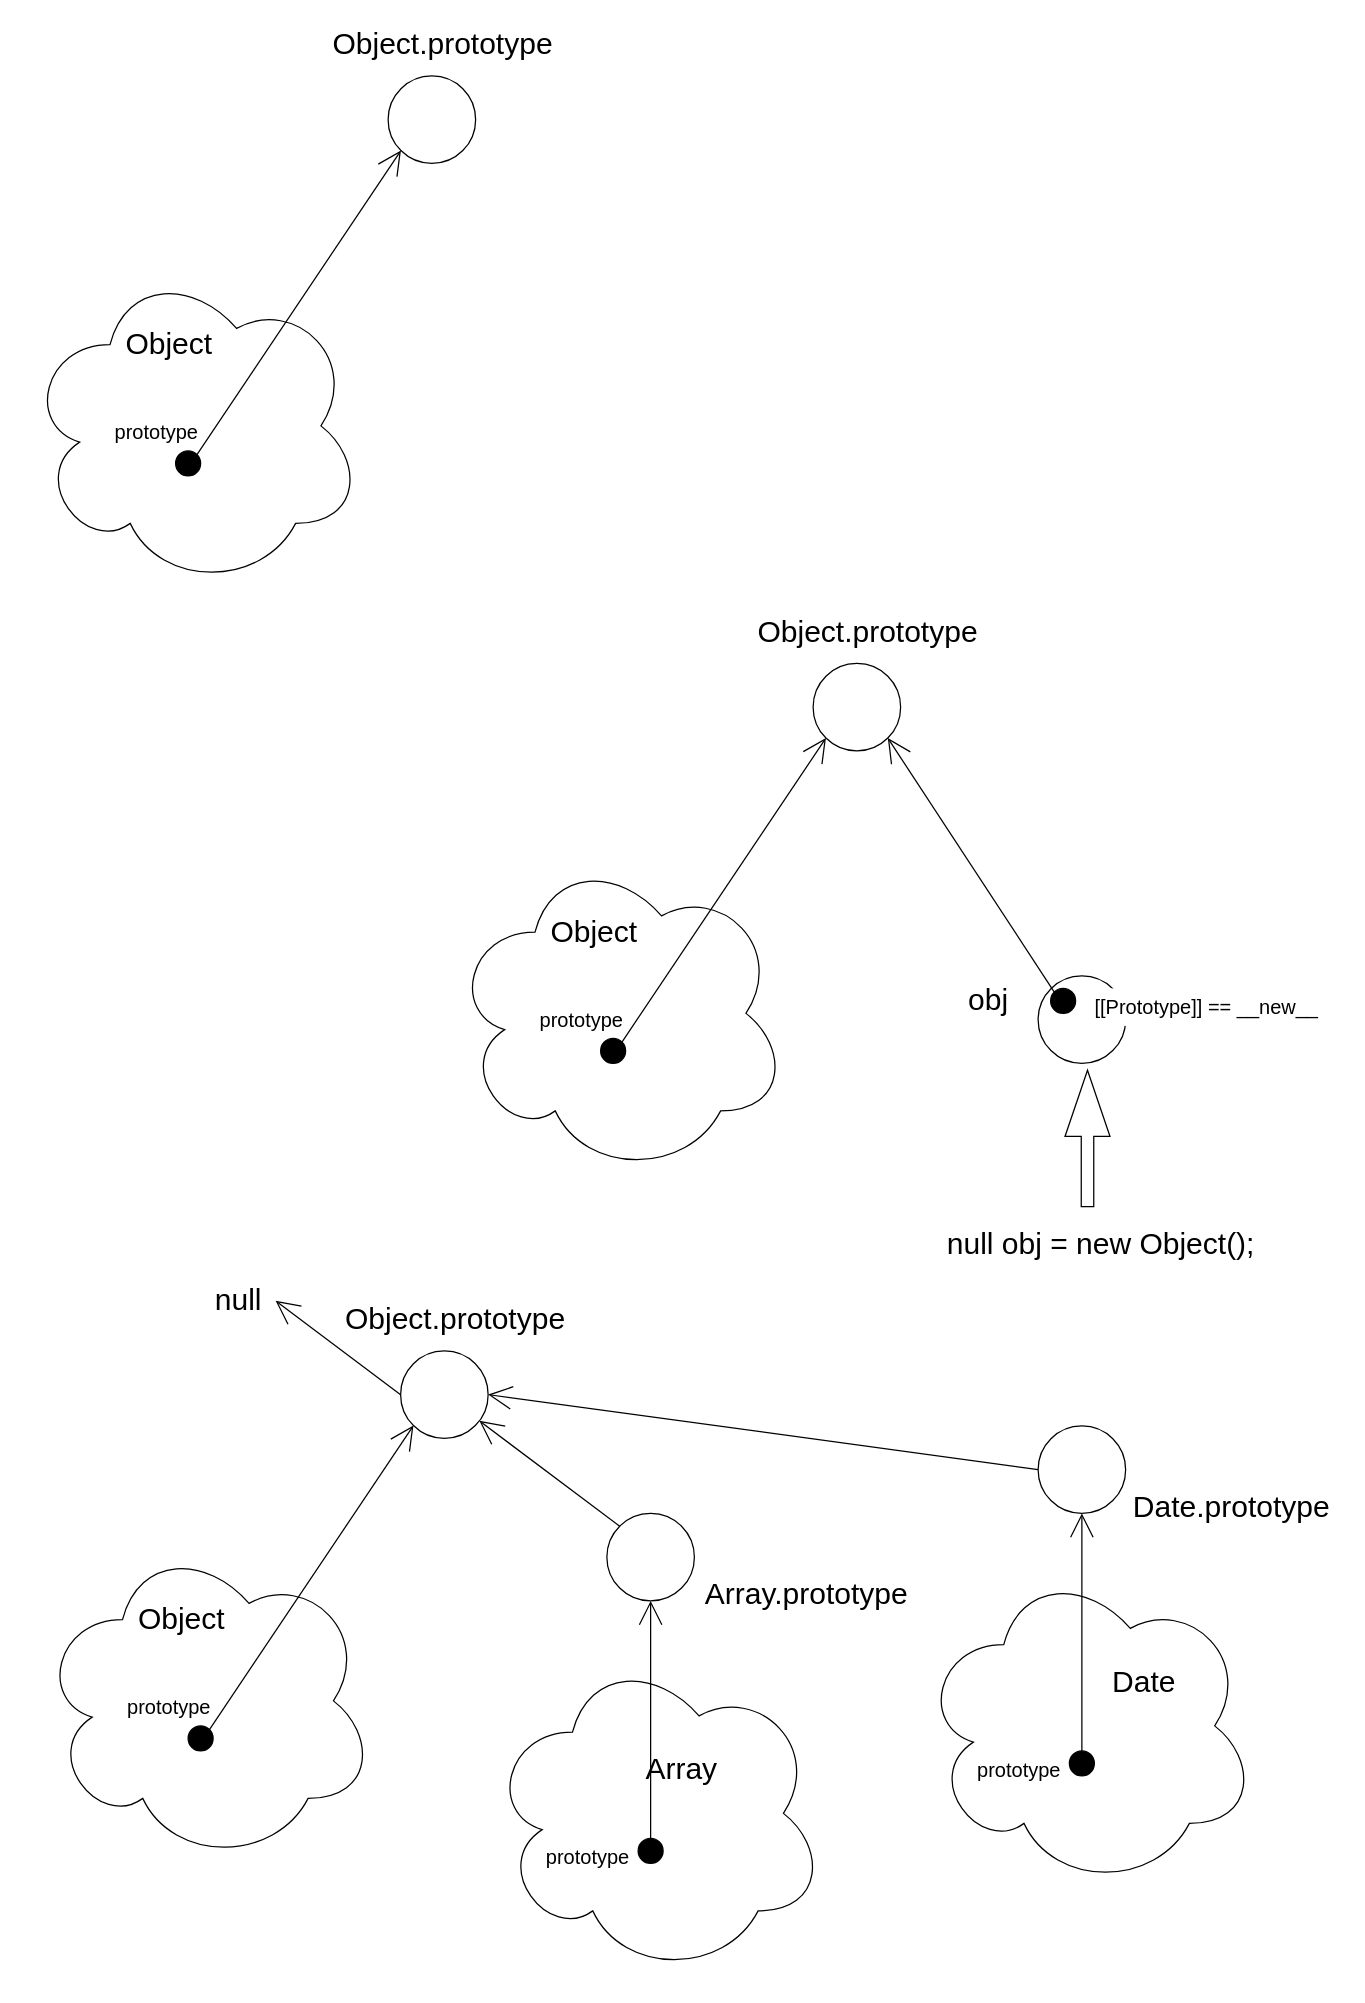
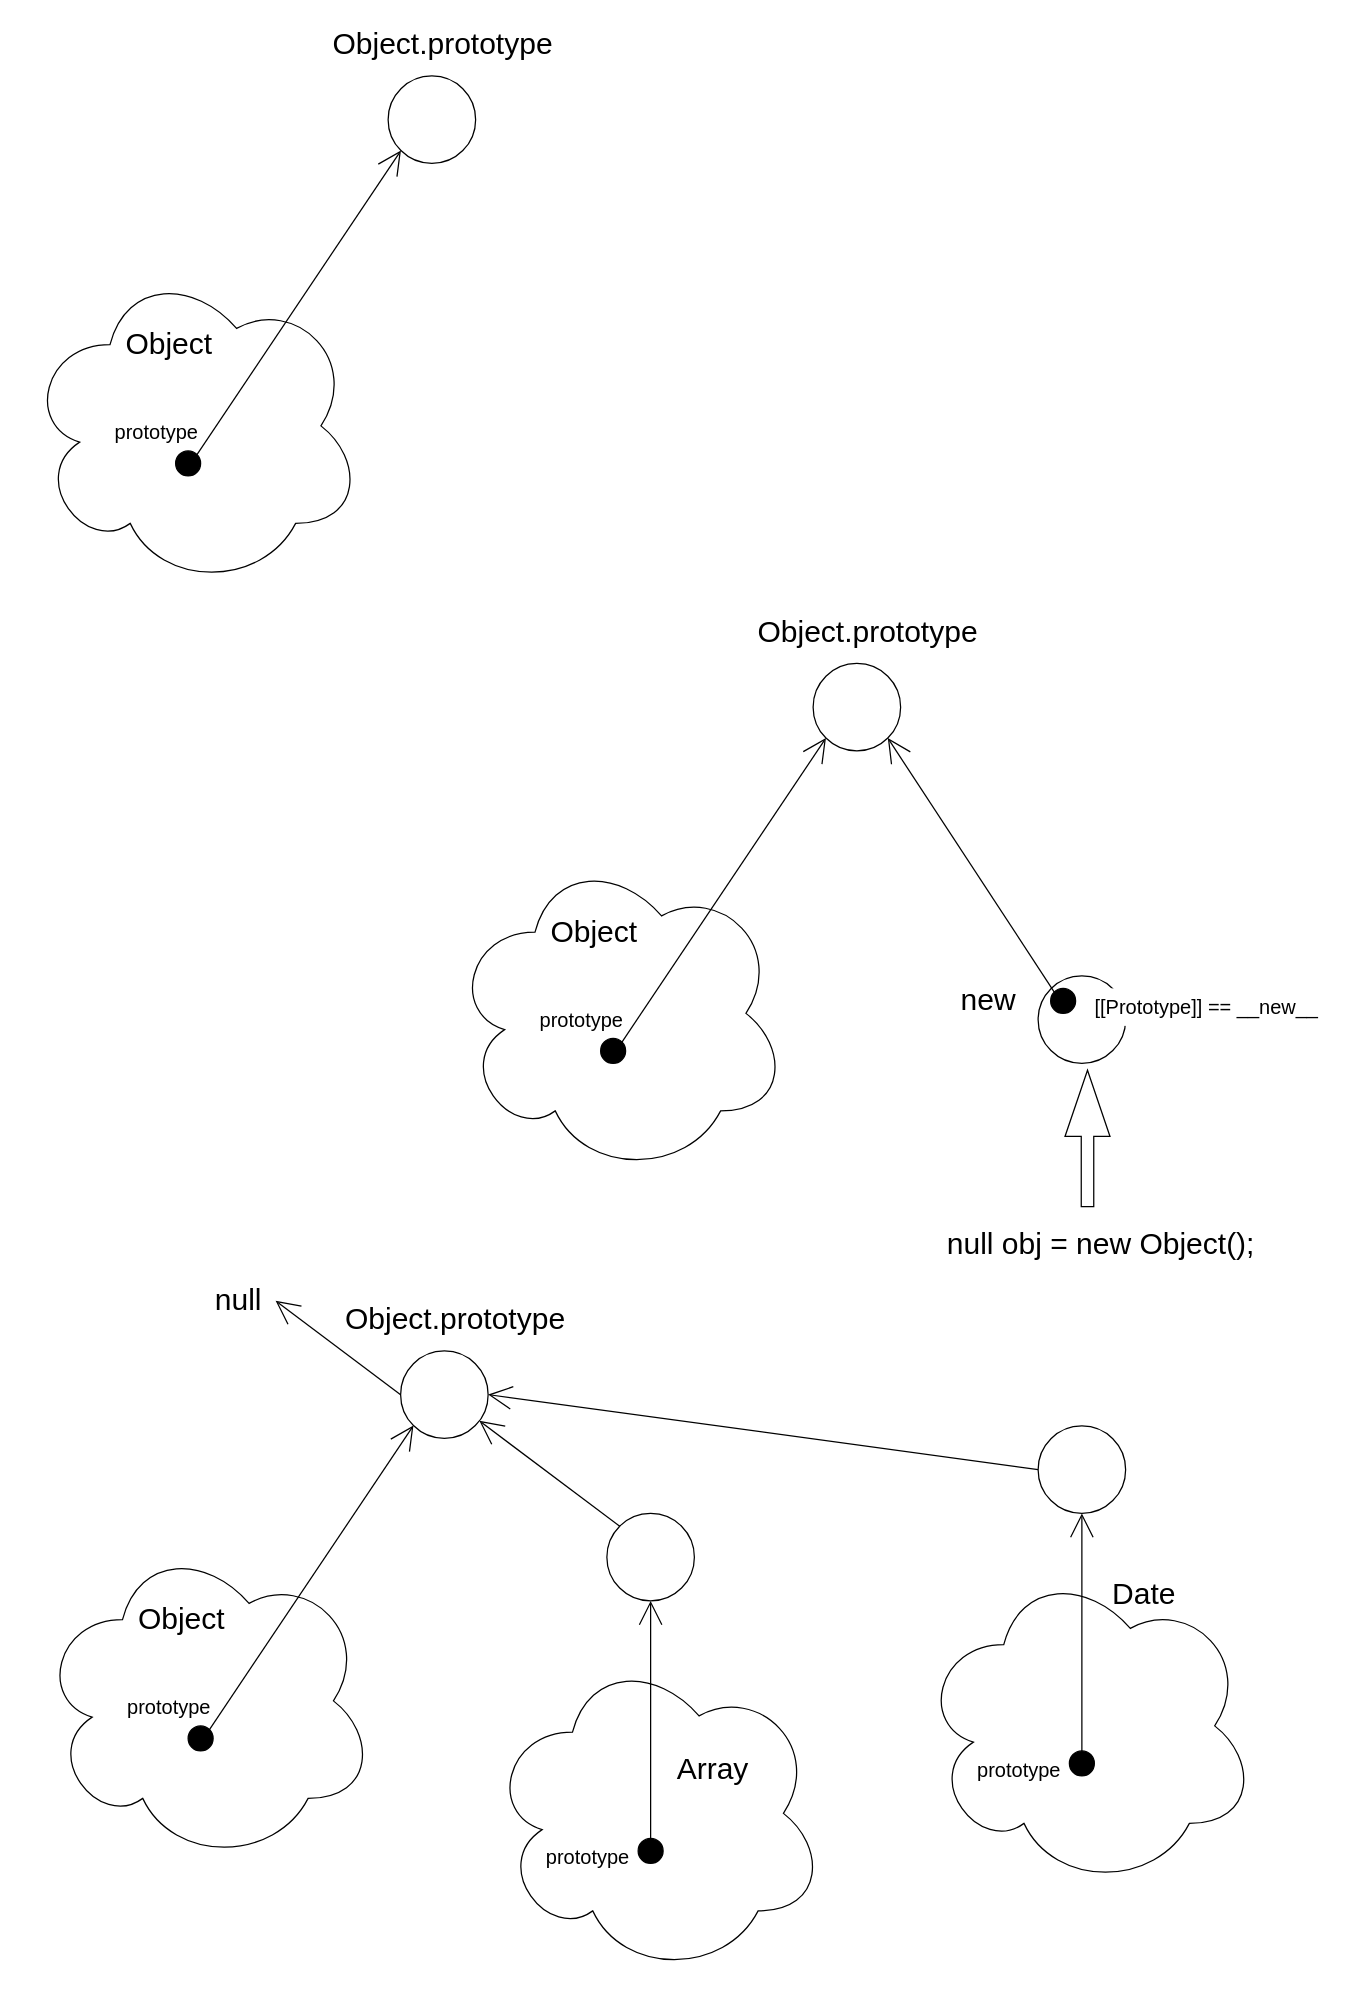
- <mxCell id="18" value="&lt;div&gt;obj&lt;/div&gt;" style="text;html=1;align=center;verticalAlign=middle;resizable=0;points=[];autosize=1;strokeColor=none;fillColor=none;fontSize=24;" vertex="1" parent="1"><mxGeometry x="760" y="780" width="60" height="40" as="geometry" /></mxCell>
+ <mxCell id="18" value="&lt;div&gt;new&lt;/div&gt;" style="text;html=1;align=center;verticalAlign=middle;resizable=0;points=[];autosize=1;strokeColor=none;fillColor=none;fontSize=24;" vertex="1" parent="1"><mxGeometry x="760" y="780" width="60" height="40" as="geometry" /></mxCell>
- <mxCell id="42" value="&lt;div&gt;&lt;font style=&quot;font-size: 24px;&quot;&gt;Date.&lt;font style=&quot;font-size: 24px;&quot;&gt;prototype&lt;/font&gt;&lt;/font&gt;&lt;/div&gt;" style="text;html=1;strokeColor=none;fillColor=none;align=center;verticalAlign=middle;whiteSpace=wrap;rounded=0;" vertex="1" parent="1"><mxGeometry x="900" y="1190" width="170" height="30" as="geometry" /></mxCell>
- <mxCell id="35" value="&lt;div&gt;&lt;font style=&quot;font-size: 24px;&quot;&gt;Array.&lt;font style=&quot;font-size: 24px;&quot;&gt;prototype&lt;/font&gt;&lt;/font&gt;&lt;/div&gt;" style="text;html=1;strokeColor=none;fillColor=none;align=center;verticalAlign=middle;whiteSpace=wrap;rounded=0;" vertex="1" parent="1"><mxGeometry x="560" y="1260" width="170" height="30" as="geometry" /></mxCell>
- <mxCell id="43" value="&lt;div style=&quot;font-size: 24px;&quot;&gt;&lt;font style=&quot;font-size: 24px;&quot;&gt;Date&lt;/font&gt;&lt;/div&gt;" style="text;html=1;strokeColor=none;fillColor=none;align=center;verticalAlign=middle;whiteSpace=wrap;rounded=0;" vertex="1" parent="1"><mxGeometry x="830" y="1330" width="170" height="30" as="geometry" /></mxCell>
+ <mxCell id="43" value="&lt;div style=&quot;font-size: 24px;&quot;&gt;&lt;font style=&quot;font-size: 24px;&quot;&gt;Date&lt;/font&gt;&lt;/div&gt;" style="text;html=1;strokeColor=none;fillColor=none;align=center;verticalAlign=middle;whiteSpace=wrap;rounded=0;" vertex="1" parent="1"><mxGeometry x="830" y="1260" width="170" height="30" as="geometry" /></mxCell>
- <mxCell id="36" value="&lt;div style=&quot;font-size: 24px;&quot;&gt;&lt;font style=&quot;font-size: 24px;&quot;&gt;Array&lt;/font&gt;&lt;/div&gt;" style="text;html=1;strokeColor=none;fillColor=none;align=center;verticalAlign=middle;whiteSpace=wrap;rounded=0;" vertex="1" parent="1"><mxGeometry x="460" y="1400" width="170" height="30" as="geometry" /></mxCell>
+ <mxCell id="36" value="&lt;div style=&quot;font-size: 24px;&quot;&gt;&lt;font style=&quot;font-size: 24px;&quot;&gt;Array&lt;/font&gt;&lt;/div&gt;" style="text;html=1;strokeColor=none;fillColor=none;align=center;verticalAlign=middle;whiteSpace=wrap;rounded=0;" vertex="1" parent="1"><mxGeometry x="485" y="1400" width="170" height="30" as="geometry" /></mxCell>
